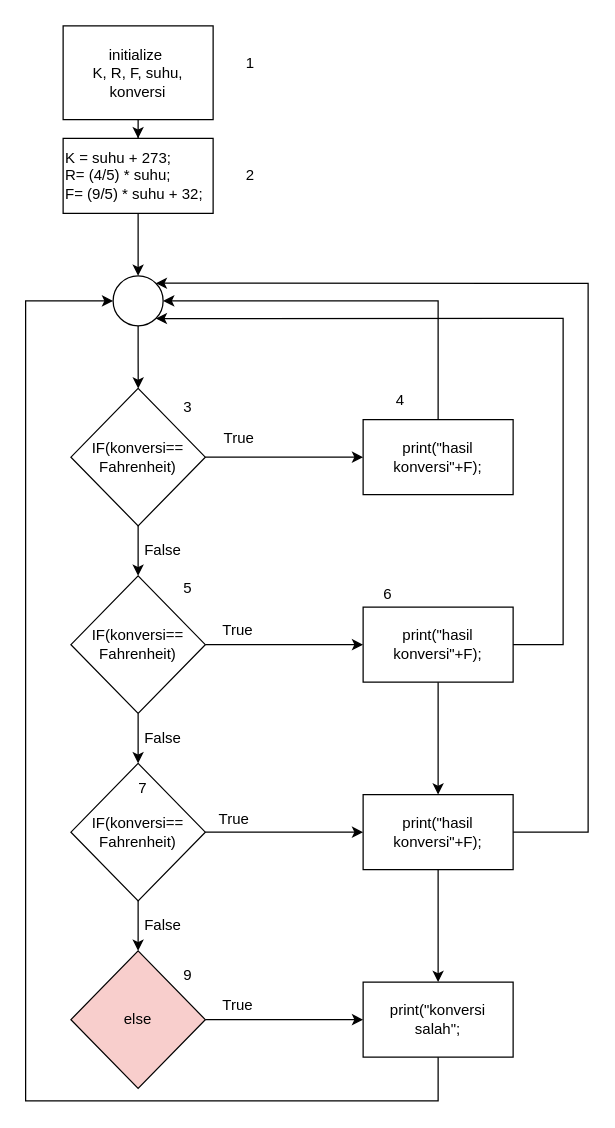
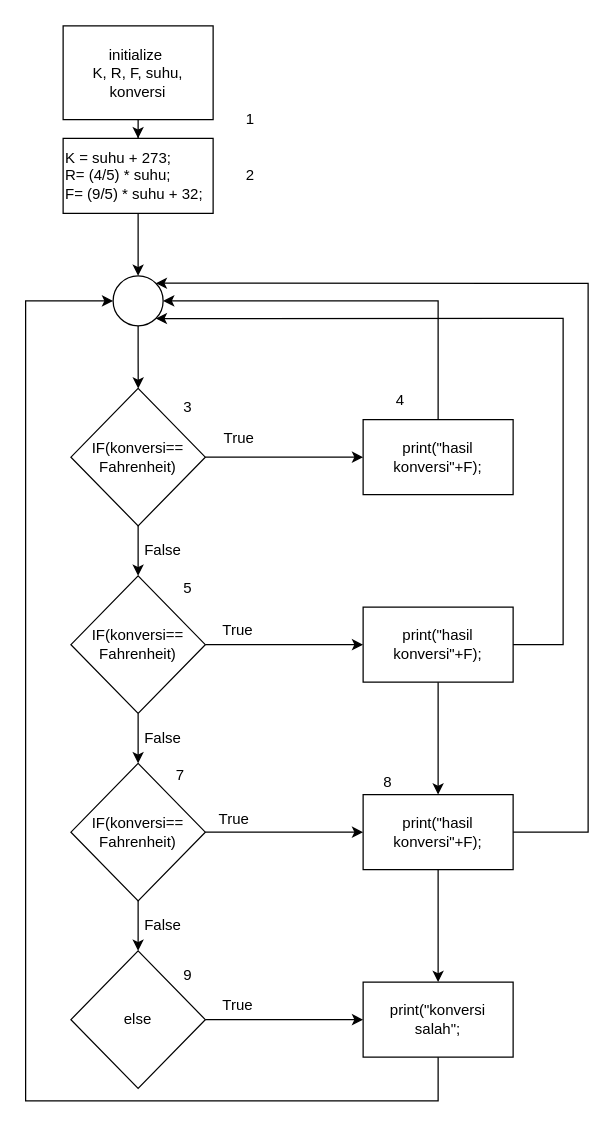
- <mxCell id="29" value="1" style="text;html=1;strokeColor=none;fillColor=none;align=center;verticalAlign=middle;whiteSpace=wrap;rounded=0;" vertex="1" parent="1"><mxGeometry x="180" y="40" width="40" height="20" as="geometry" /></mxCell>
+ <mxCell id="29" value="1" style="text;html=1;strokeColor=none;fillColor=none;align=center;verticalAlign=middle;whiteSpace=wrap;rounded=0;" vertex="1" parent="1"><mxGeometry x="180" y="85" width="40" height="20" as="geometry" /></mxCell>
- <mxCell id="34" value="6" style="text;html=1;strokeColor=none;fillColor=none;align=center;verticalAlign=middle;whiteSpace=wrap;rounded=0;" vertex="1" parent="1"><mxGeometry x="290" y="465" width="40" height="20" as="geometry" /></mxCell>
+ <mxCell id="36" value="8" style="text;html=1;strokeColor=none;fillColor=none;align=center;verticalAlign=middle;whiteSpace=wrap;rounded=0;" vertex="1" parent="1"><mxGeometry x="290" y="615" width="40" height="20" as="geometry" /></mxCell>
- <mxCell id="35" value="7" style="text;html=1;strokeColor=none;fillColor=none;align=center;verticalAlign=middle;whiteSpace=wrap;rounded=0;" vertex="1" parent="1"><mxGeometry x="93.75" y="620" width="40" height="20" as="geometry" /></mxCell>
+ <mxCell id="35" value="7" style="text;html=1;strokeColor=none;fillColor=none;align=center;verticalAlign=middle;whiteSpace=wrap;rounded=0;" vertex="1" parent="1"><mxGeometry x="123.75" y="610" width="40" height="20" as="geometry" /></mxCell>
- <mxCell id="23" value="else" style="rhombus;whiteSpace=wrap;html=1;rounded=0;align=center;fillColor=#f8cecc;" vertex="1" parent="1"><mxGeometry x="56.25" y="760" width="107.5" height="110" as="geometry" /></mxCell>
+ <mxCell id="23" value="else" style="rhombus;whiteSpace=wrap;html=1;rounded=0;align=center;" vertex="1" parent="1"><mxGeometry x="56.25" y="760" width="107.5" height="110" as="geometry" /></mxCell>
